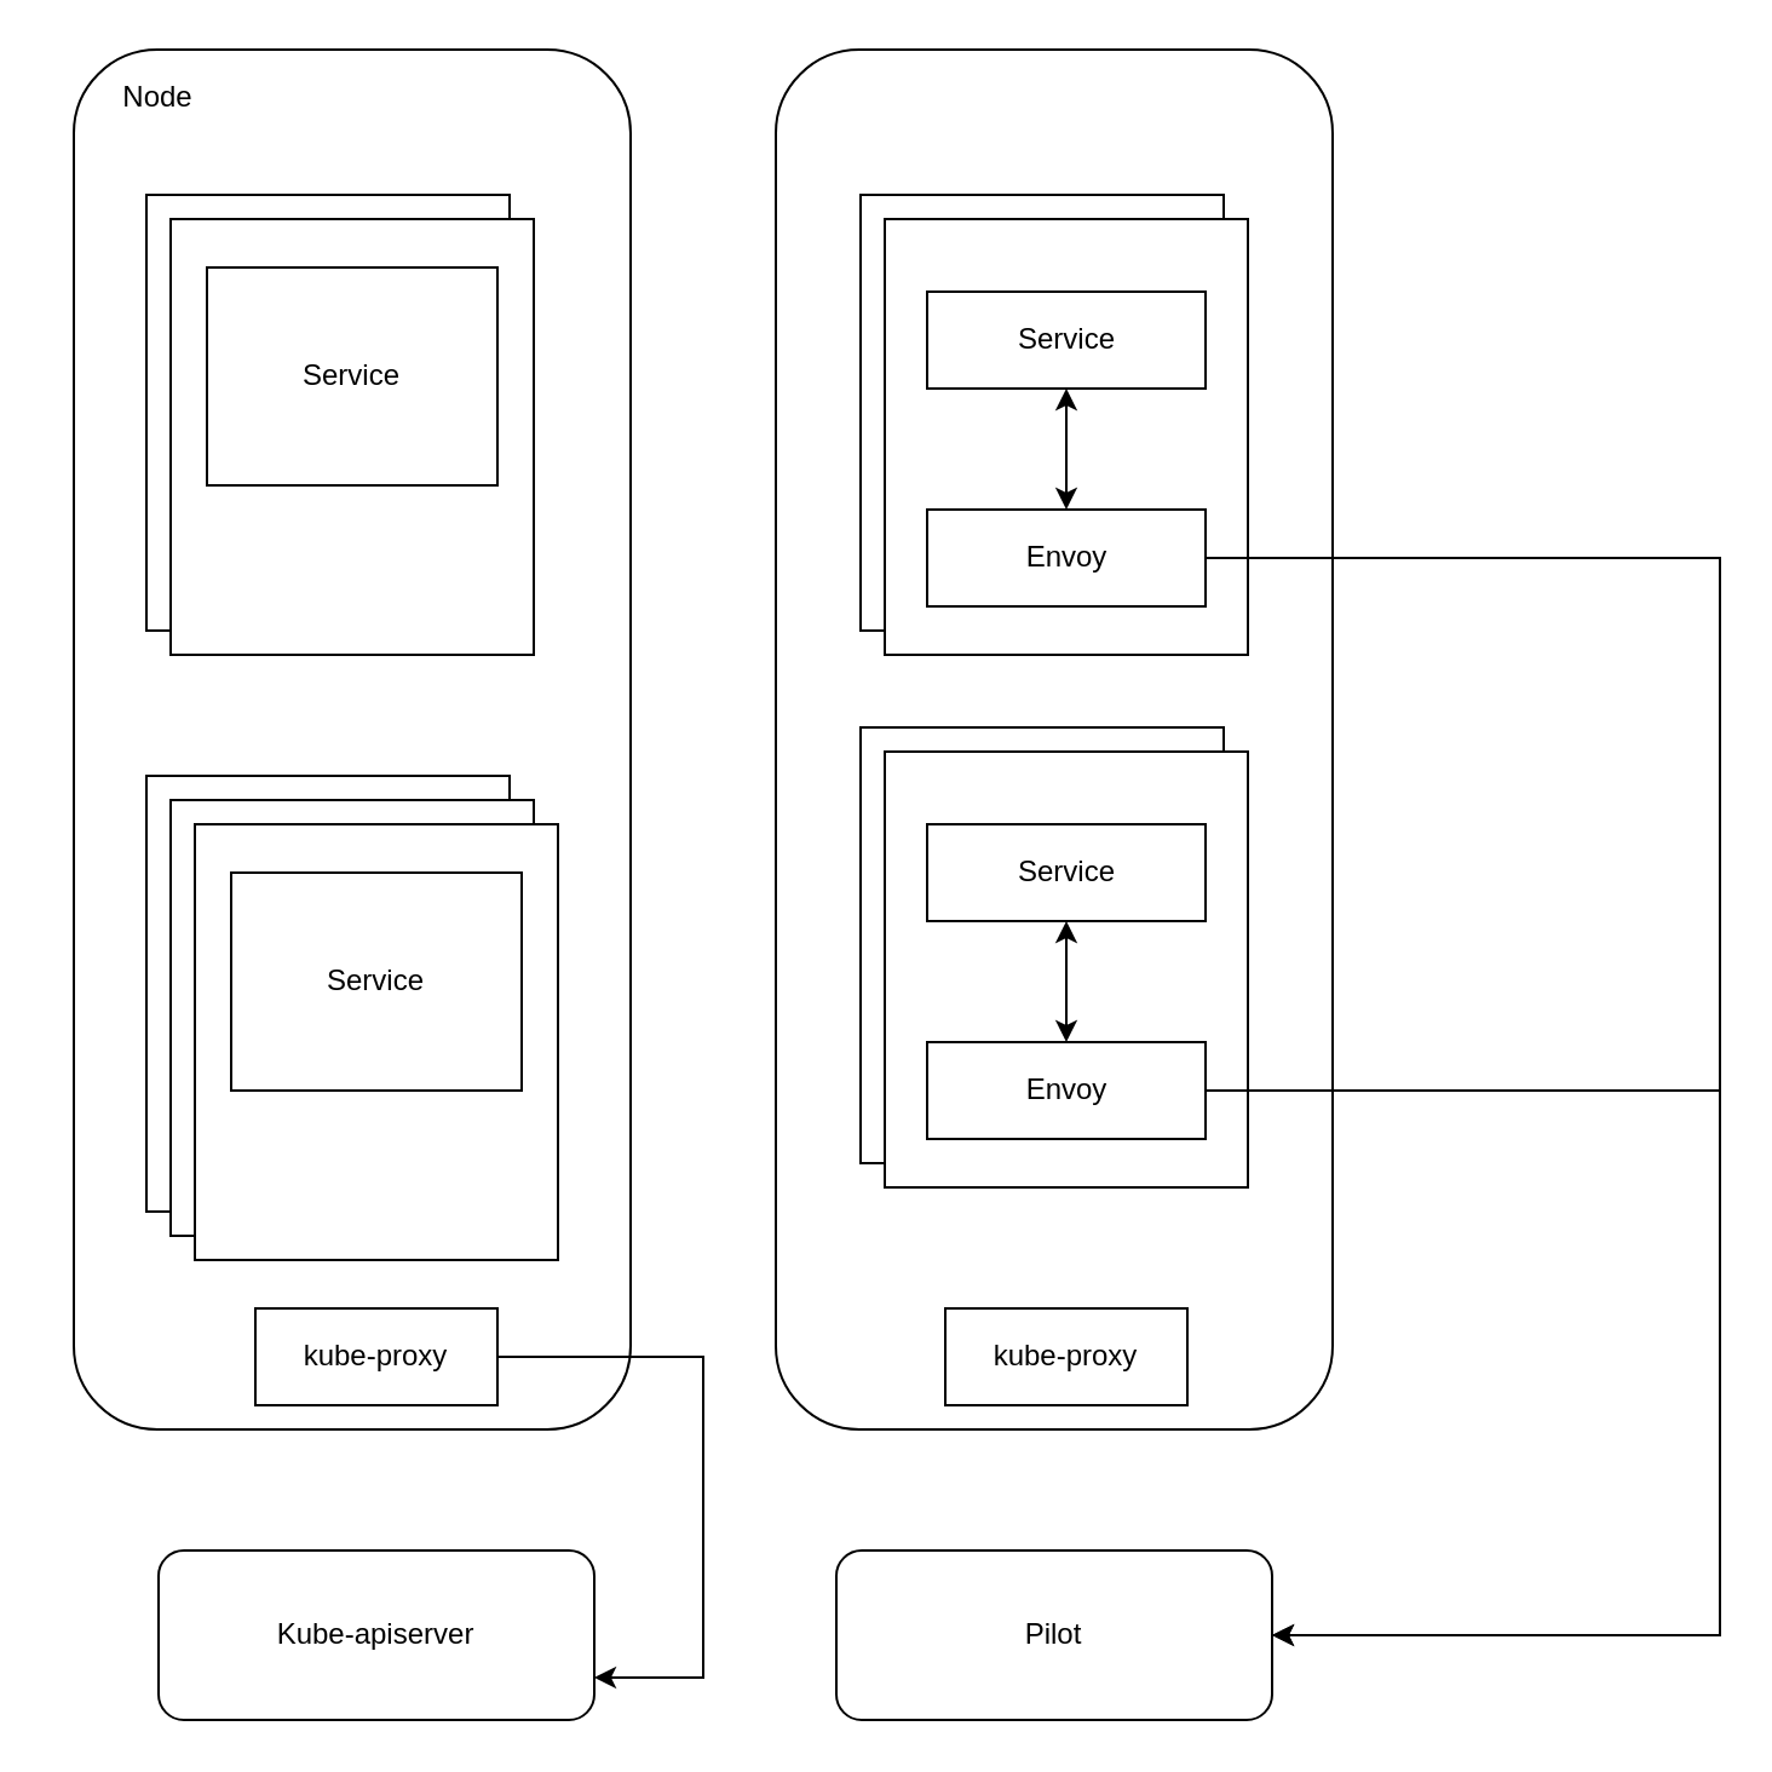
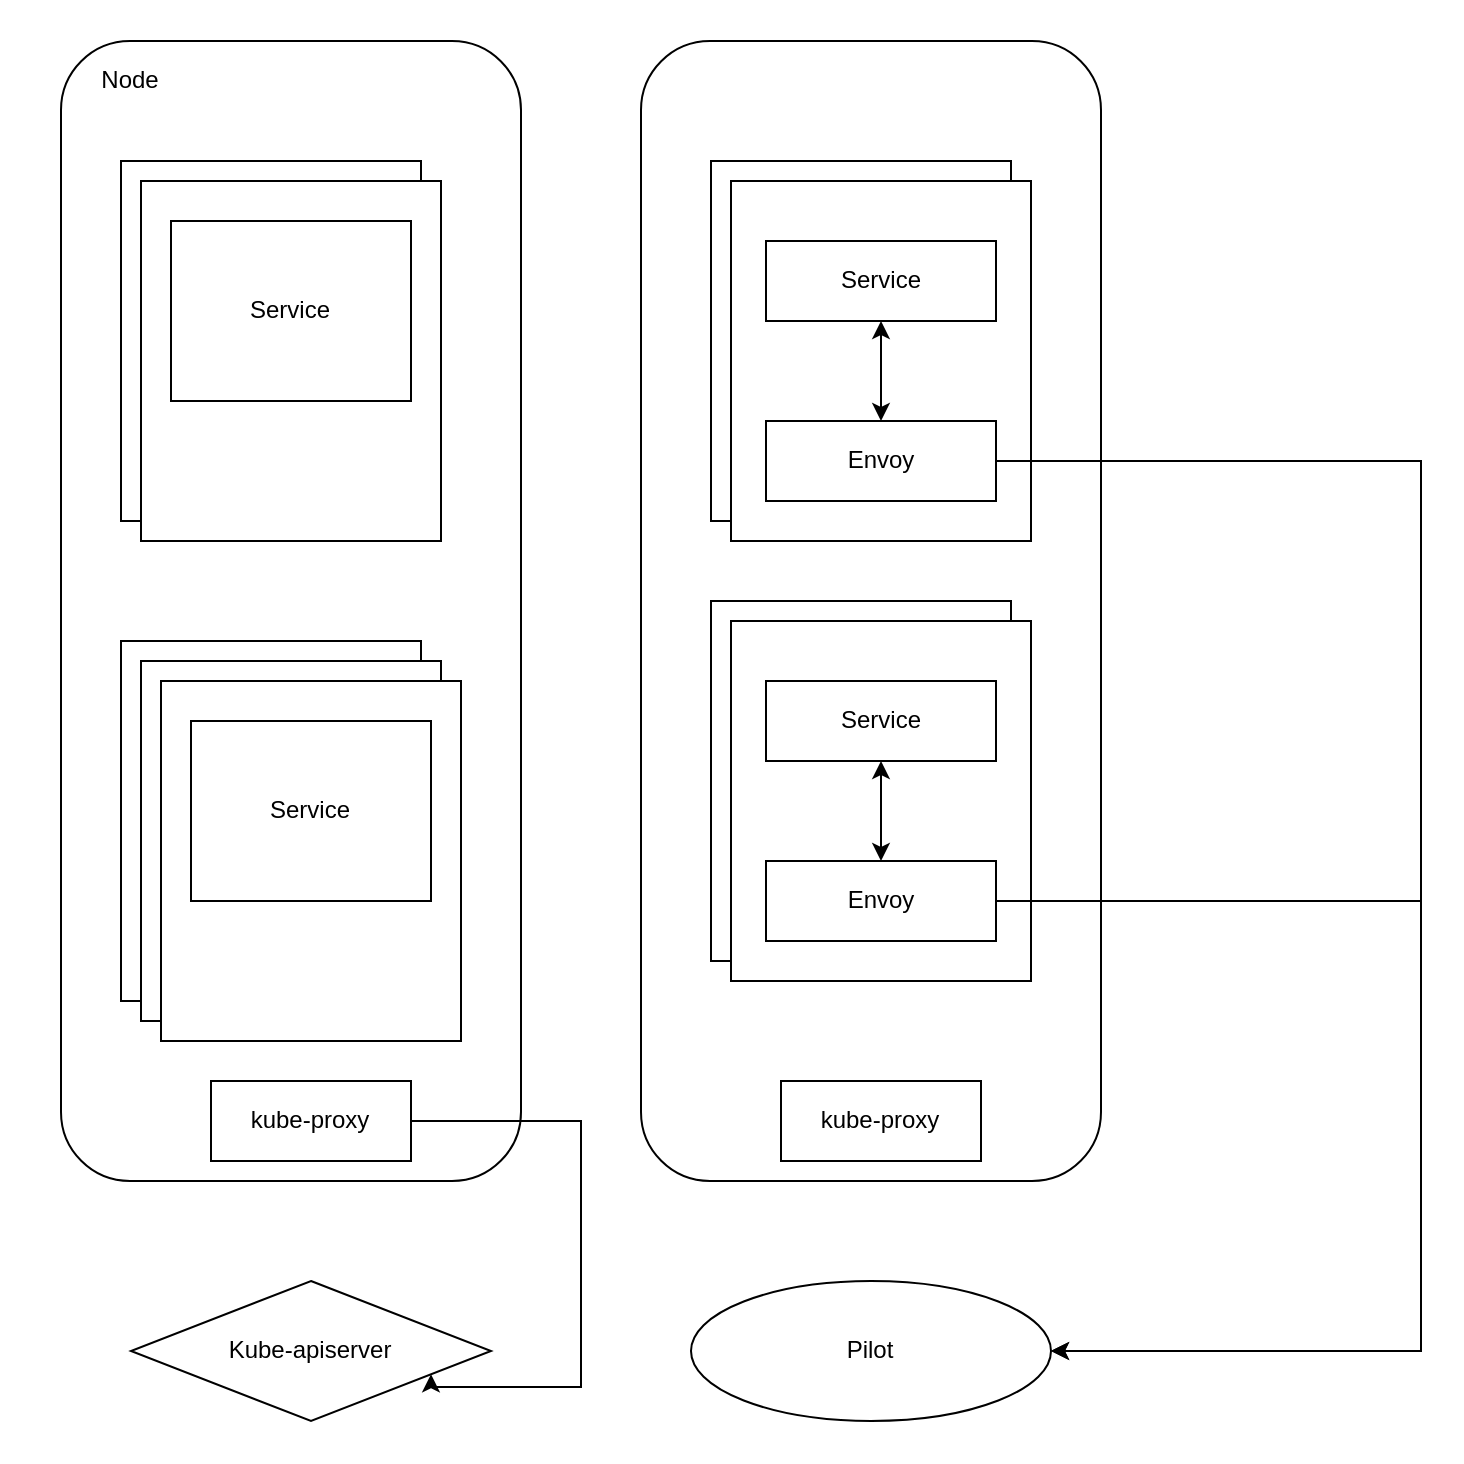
- <mxCell id="28" value="Kube-apiserver" style="rounded=1;whiteSpace=wrap;html=1;" vertex="1" parent="1"><mxGeometry x="65" y="640" width="180" height="70" as="geometry" /></mxCell>
+ <mxCell id="28" value="Kube-apiserver" style="rhombus;whiteSpace=wrap;html=1;" vertex="1" parent="1"><mxGeometry x="65" y="640" width="180" height="70" as="geometry" /></mxCell>
- <mxCell id="27" value="Pilot" style="rounded=1;whiteSpace=wrap;html=1;" vertex="1" parent="1"><mxGeometry x="345" y="640" width="180" height="70" as="geometry" /></mxCell>
+ <mxCell id="27" value="Pilot" style="ellipse;whiteSpace=wrap;html=1;" vertex="1" parent="1"><mxGeometry x="345" y="640" width="180" height="70" as="geometry" /></mxCell>
